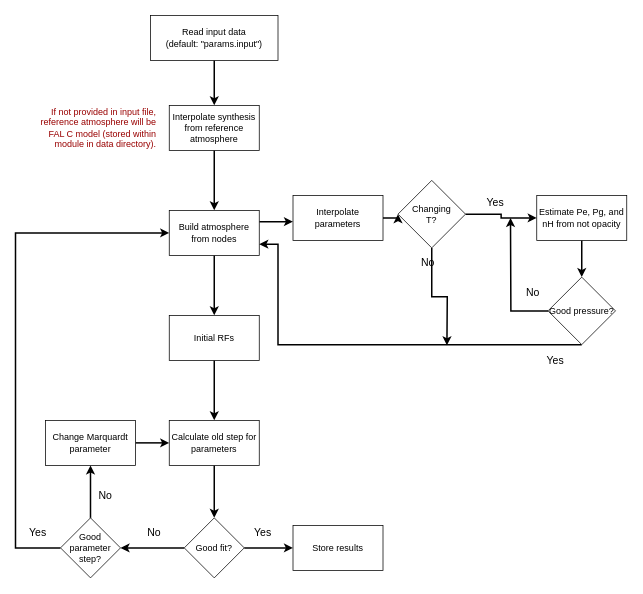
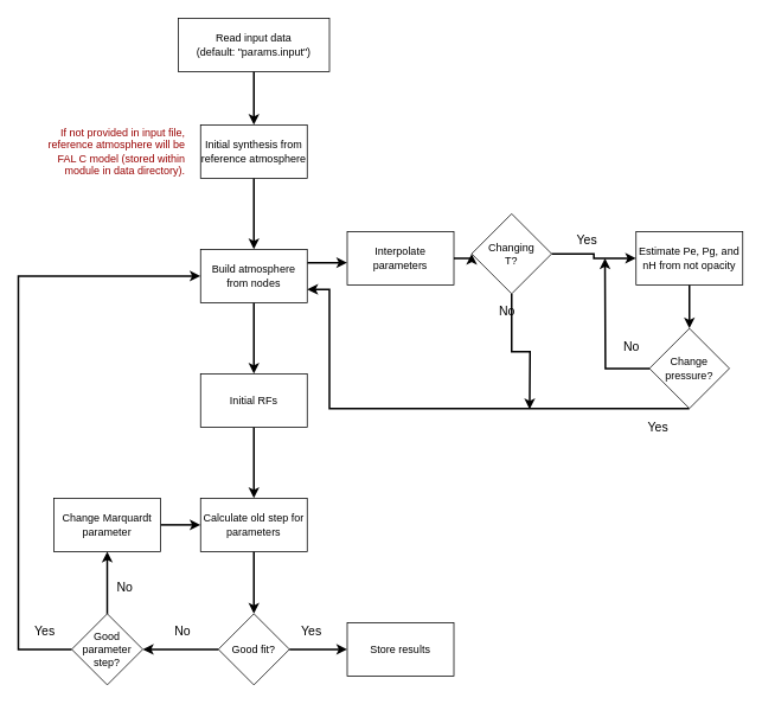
- <mxCell id="5" value="Interpolate synthesis from reference atmosphere" style="whiteSpace=wrap;html=1;" vertex="1" parent="1"><mxGeometry x="225" y="140" width="120" height="60" as="geometry" /></mxCell>
+ <mxCell id="5" value="Initial synthesis from reference atmosphere" style="whiteSpace=wrap;html=1;" vertex="1" parent="1"><mxGeometry x="225" y="140" width="120" height="60" as="geometry" /></mxCell>
- <mxCell id="33" value="Good pressure?" style="rhombus;whiteSpace=wrap;html=1;rounded=0;" vertex="1" parent="1"><mxGeometry x="730" y="369" width="90" height="90" as="geometry" /></mxCell>
+ <mxCell id="33" value="Change pressure?" style="rhombus;whiteSpace=wrap;html=1;rounded=0;" vertex="1" parent="1"><mxGeometry x="730" y="369" width="90" height="90" as="geometry" /></mxCell>
